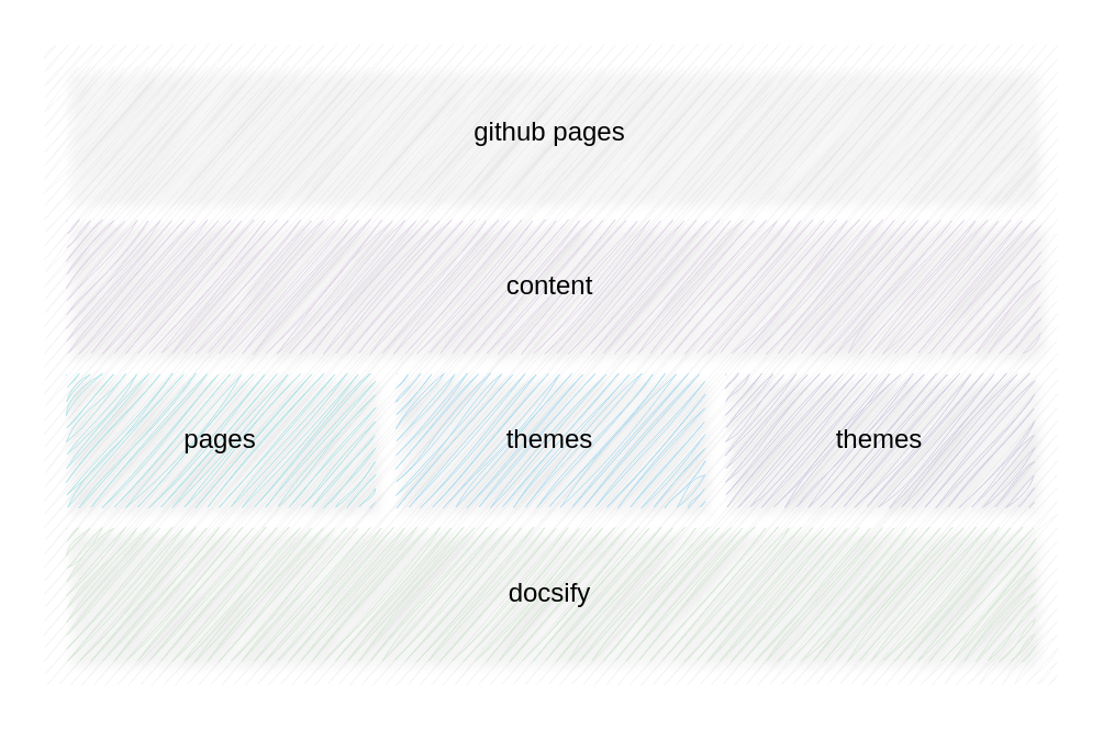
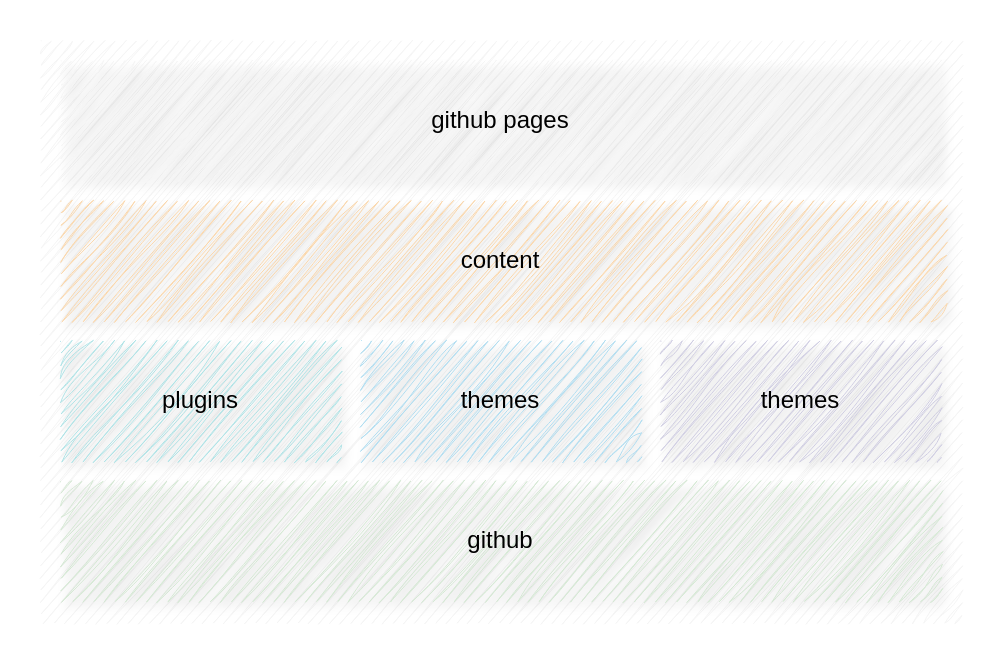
- <mxCell id="7" value="content" style="rounded=0;whiteSpace=wrap;html=1;fillColor=#e1d5e7;strokeColor=none;sketch=1;curveFitting=1;jiggle=2;shadow=1;glass=0;" parent="1" vertex="1"><mxGeometry x="30" y="100" width="440" height="60" as="geometry" /></mxCell>
+ <mxCell id="7" value="content" style="rounded=0;whiteSpace=wrap;html=1;fillColor=#fad7ac;strokeColor=none;sketch=1;curveFitting=1;jiggle=2;shadow=1;glass=0;" parent="1" vertex="1"><mxGeometry x="30" y="100" width="440" height="60" as="geometry" /></mxCell>
- <mxCell id="4" value="pages" style="rounded=0;whiteSpace=wrap;html=1;fillColor=#b0e3e6;strokeColor=none;sketch=1;curveFitting=1;jiggle=2;shadow=1;glass=0;" parent="1" vertex="1"><mxGeometry x="30" y="170" width="140" height="60" as="geometry" /></mxCell>
+ <mxCell id="4" value="plugins" style="rounded=0;whiteSpace=wrap;html=1;fillColor=#b0e3e6;strokeColor=none;sketch=1;curveFitting=1;jiggle=2;shadow=1;glass=0;" parent="1" vertex="1"><mxGeometry x="30" y="170" width="140" height="60" as="geometry" /></mxCell>
- <mxCell id="3" value="docsify" style="rounded=0;whiteSpace=wrap;html=1;fillColor=#d5e8d4;strokeColor=none;sketch=1;curveFitting=1;jiggle=2;shadow=1;glass=0;" parent="1" vertex="1"><mxGeometry x="30" y="240" width="440" height="60" as="geometry" /></mxCell>
+ <mxCell id="3" value="github" style="rounded=0;whiteSpace=wrap;html=1;fillColor=#d5e8d4;strokeColor=none;sketch=1;curveFitting=1;jiggle=2;shadow=1;glass=0;" parent="1" vertex="1"><mxGeometry x="30" y="240" width="440" height="60" as="geometry" /></mxCell>
